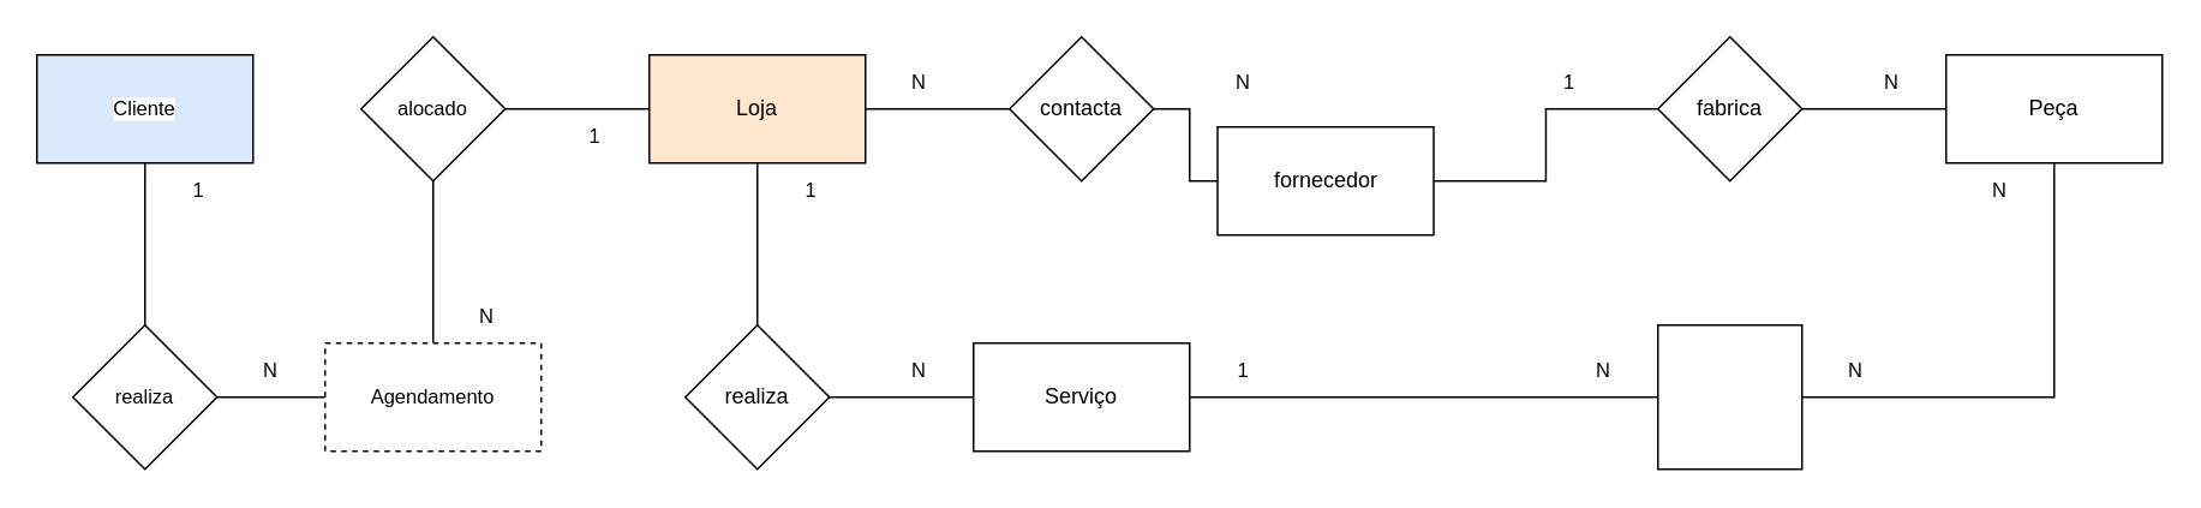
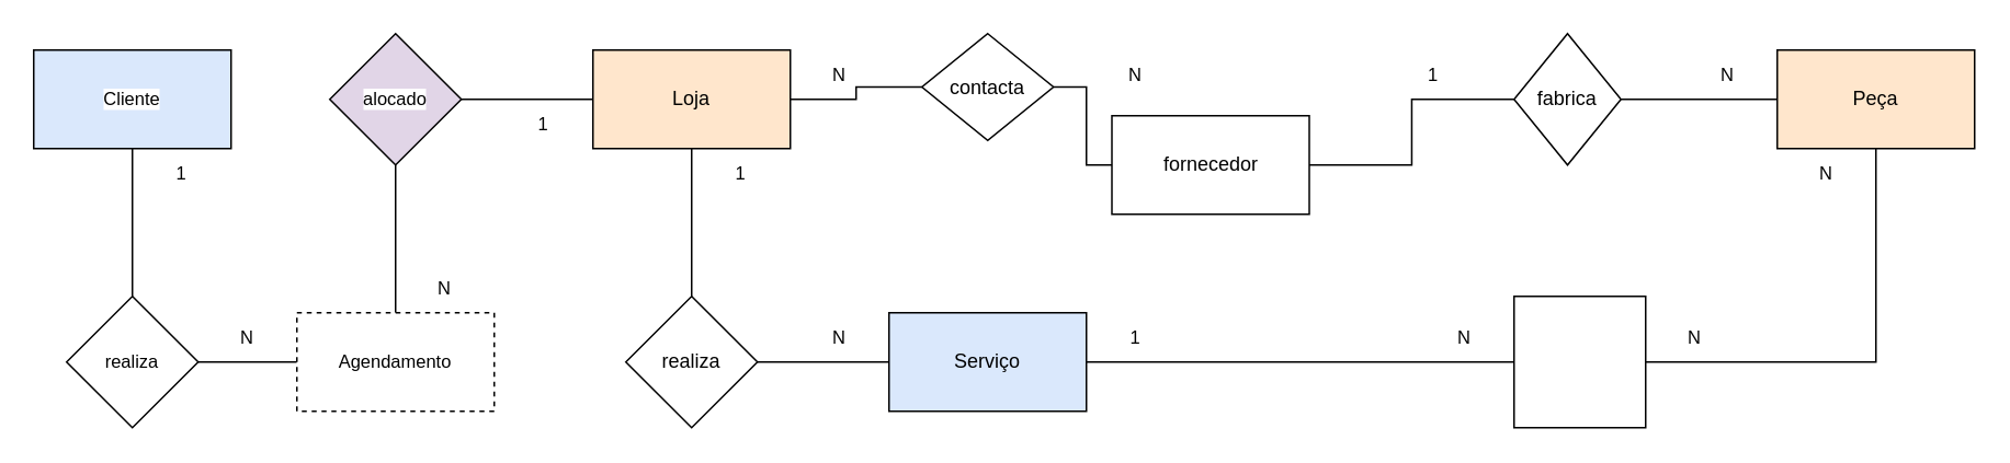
- <mxCell id="24" value="alocado" style="rhombus;whiteSpace=wrap;html=1;fontFamily=Helvetica;fontSize=11;fontColor=default;labelBackgroundColor=default;" parent="1" vertex="1"><mxGeometry x="200" y="20" width="80" height="80" as="geometry" /></mxCell>
+ <mxCell id="24" value="alocado" style="rhombus;whiteSpace=wrap;html=1;fontFamily=Helvetica;fontSize=11;fontColor=default;labelBackgroundColor=default;fillColor=#e1d5e7;" parent="1" vertex="1"><mxGeometry x="200" y="20" width="80" height="80" as="geometry" /></mxCell>
- <mxCell id="34" value="contacta" style="rhombus;whiteSpace=wrap;html=1;rounded=0;" parent="1" vertex="1"><mxGeometry x="560" y="20" width="80" height="80" as="geometry" /></mxCell>
+ <mxCell id="34" value="contacta" style="rhombus;whiteSpace=wrap;html=1;rounded=0;" parent="1" vertex="1"><mxGeometry x="560" y="20" width="80" height="65" as="geometry" /></mxCell>
- <mxCell id="38" value="fabrica" style="rhombus;whiteSpace=wrap;html=1;rounded=0;" parent="1" vertex="1"><mxGeometry x="920" y="20" width="80" height="80" as="geometry" /></mxCell>
+ <mxCell id="38" value="fabrica" style="rhombus;whiteSpace=wrap;html=1;rounded=0;" parent="1" vertex="1"><mxGeometry x="920" y="20" width="65" height="80" as="geometry" /></mxCell>
- <mxCell id="39" value="Peça" style="rounded=0;whiteSpace=wrap;html=1;" parent="1" vertex="1"><mxGeometry x="1080" y="30" width="120" height="60" as="geometry" /></mxCell>
+ <mxCell id="39" value="Peça" style="rounded=0;whiteSpace=wrap;html=1;fillColor=#ffe6cc;" parent="1" vertex="1"><mxGeometry x="1080" y="30" width="120" height="60" as="geometry" /></mxCell>
- <mxCell id="31" value="Serviço" style="whiteSpace=wrap;html=1;rounded=0;" parent="1" vertex="1"><mxGeometry x="540" y="190" width="120" height="60" as="geometry" /></mxCell>
+ <mxCell id="31" value="Serviço" style="whiteSpace=wrap;html=1;rounded=0;fillColor=#dae8fc;" parent="1" vertex="1"><mxGeometry x="540" y="190" width="120" height="60" as="geometry" /></mxCell>
